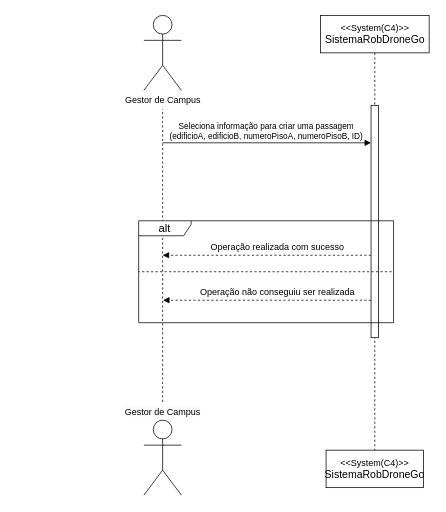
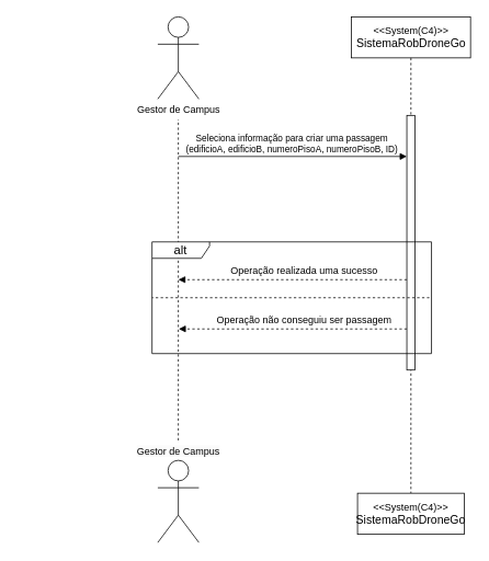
- <mxCell id="13" value="Operação realizada com sucesso" style="text;html=1;align=center;verticalAlign=middle;resizable=0;points=[];autosize=1;strokeColor=none;fillColor=none;" vertex="1" parent="10"><mxGeometry x="85" y="21" width="200" height="30" as="geometry" /></mxCell>
+ <mxCell id="13" value="Operação realizada uma sucesso" style="text;html=1;align=center;verticalAlign=middle;resizable=0;points=[];autosize=1;strokeColor=none;fillColor=none;" vertex="1" parent="10"><mxGeometry x="85" y="21" width="200" height="30" as="geometry" /></mxCell>
- <mxCell id="12" value="Operação não conseguiu ser realizada" style="text;html=1;align=center;verticalAlign=middle;resizable=0;points=[];autosize=1;strokeColor=none;fillColor=none;" vertex="1" parent="10"><mxGeometry x="70" y="81" width="230" height="30" as="geometry" /></mxCell>
+ <mxCell id="12" value="Operação não conseguiu ser passagem" style="text;html=1;align=center;verticalAlign=middle;resizable=0;points=[];autosize=1;strokeColor=none;fillColor=none;" vertex="1" parent="10"><mxGeometry x="70" y="81" width="230" height="30" as="geometry" /></mxCell>
